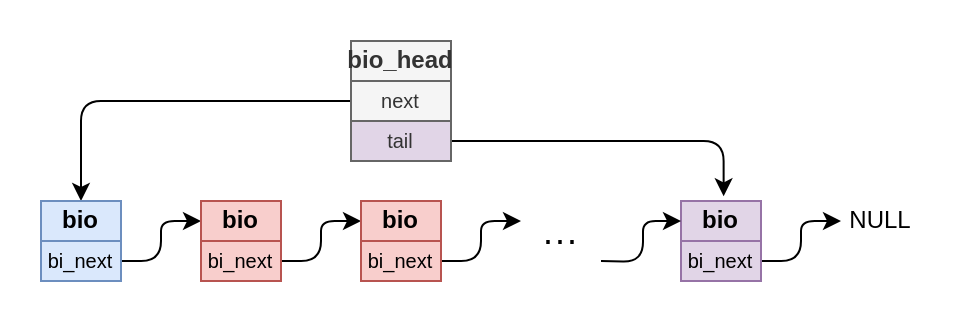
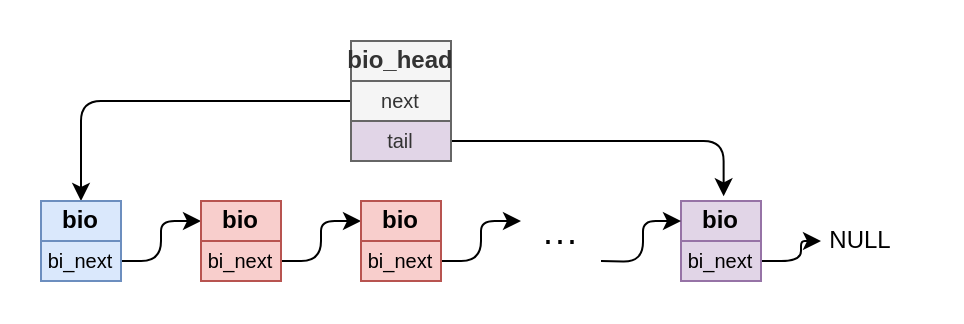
- <mxCell id="17" value="NULL" style="text;html=1;strokeColor=none;fillColor=none;align=center;verticalAlign=middle;whiteSpace=wrap;rounded=0;" vertex="1" parent="1"><mxGeometry x="420" y="100" width="40" height="20" as="geometry" /></mxCell>
+ <mxCell id="17" value="NULL" style="text;html=1;strokeColor=none;fillColor=none;align=center;verticalAlign=middle;whiteSpace=wrap;rounded=0;" vertex="1" parent="1"><mxGeometry x="410" y="110" width="40" height="20" as="geometry" /></mxCell>
